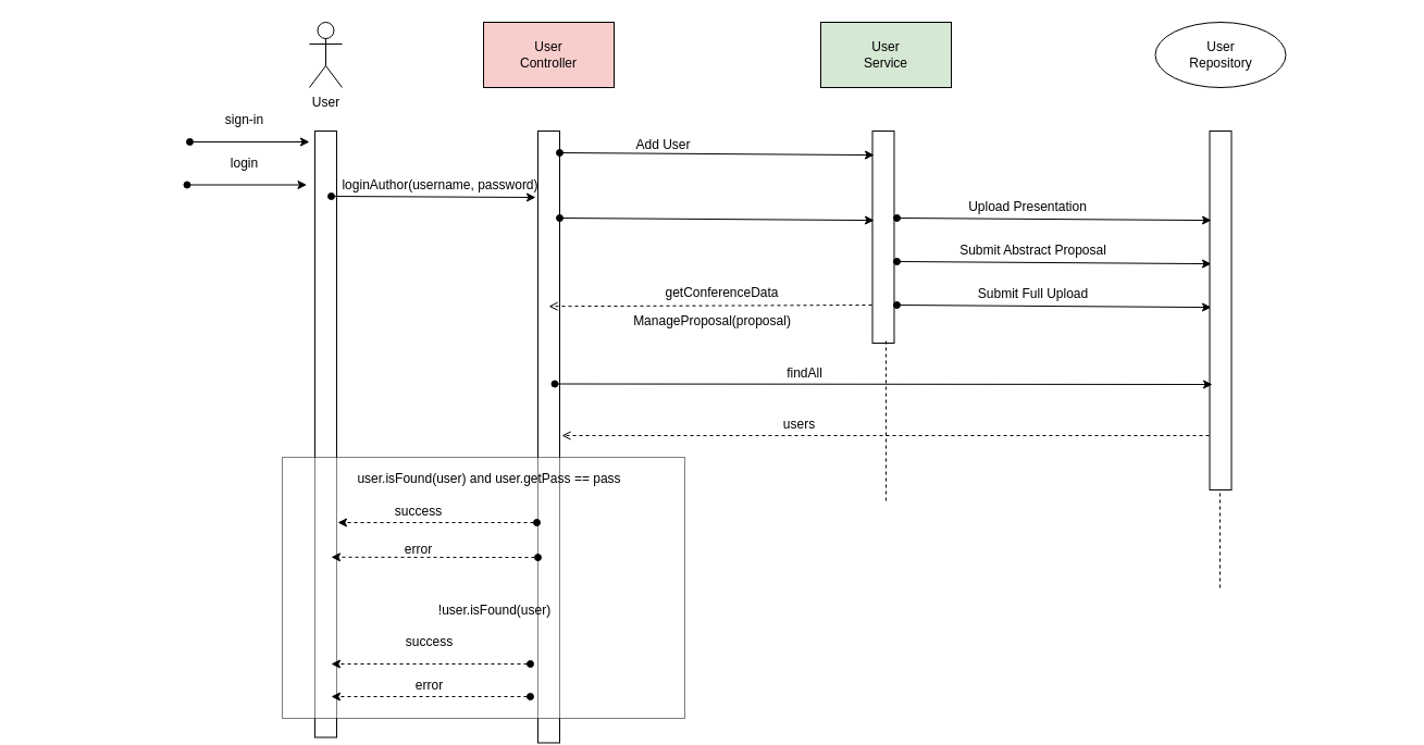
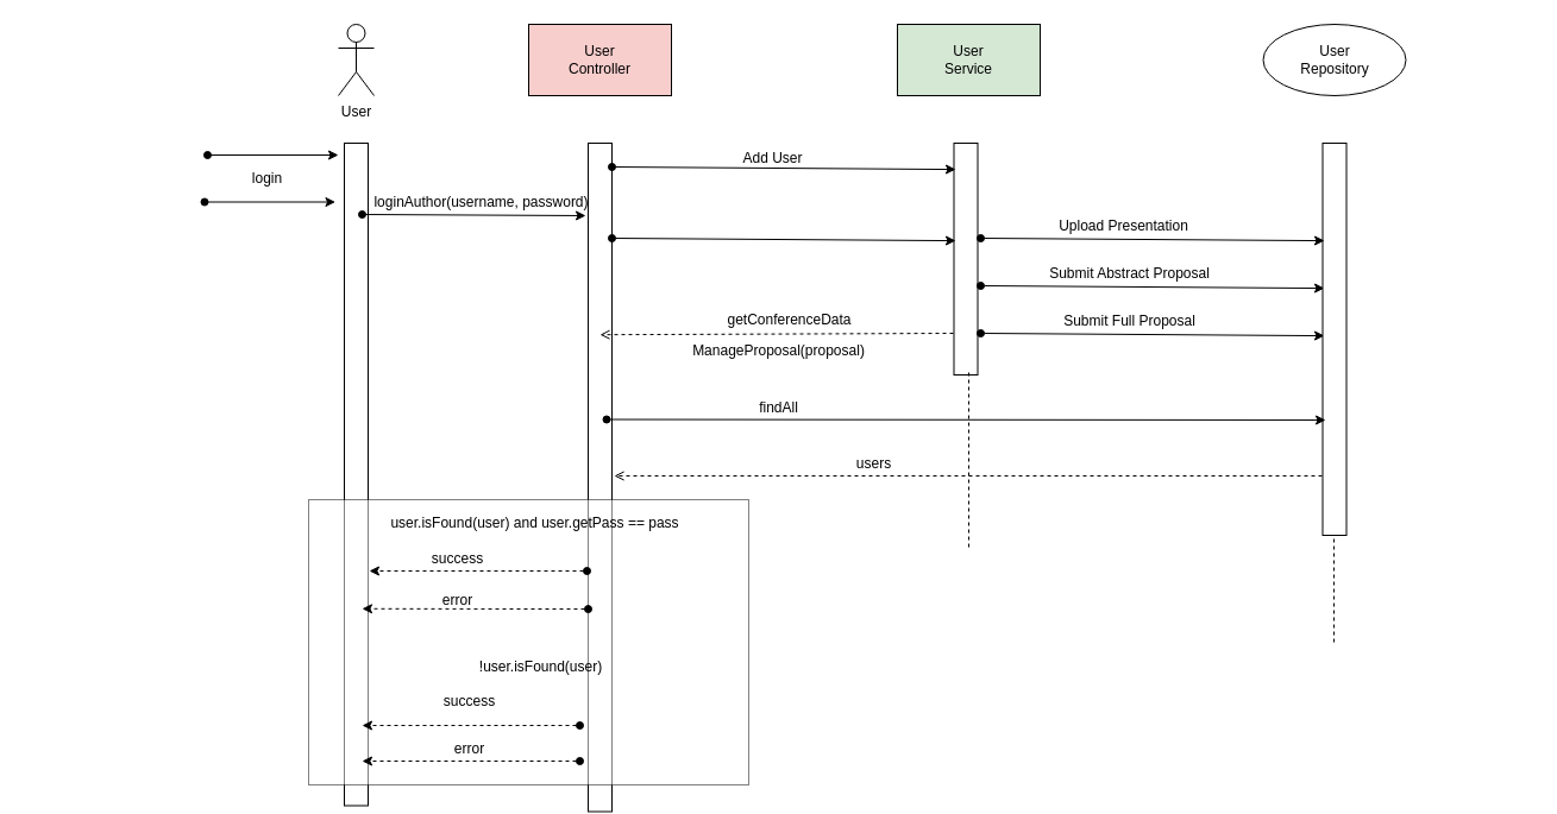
- <mxCell id="4" value="sign-in" style="text;html=1;align=center;verticalAlign=middle;resizable=0;points=[];autosize=1;" vertex="1" parent="1"><mxGeometry x="199" y="100" width="50" height="20" as="geometry" /></mxCell>
- <mxCell id="25" value="Add User" style="text;html=1;align=center;verticalAlign=middle;resizable=0;points=[];autosize=1;" vertex="1" parent="1"><mxGeometry x="574" y="123" width="70" height="20" as="geometry" /></mxCell>
+ <mxCell id="25" value="Add User" style="text;html=1;align=center;verticalAlign=middle;resizable=0;points=[];autosize=1;" vertex="1" parent="1"><mxGeometry x="614" y="123" width="70" height="20" as="geometry" /></mxCell>
- <mxCell id="18" value="Submit Full Upload" style="text;html=1;align=center;verticalAlign=middle;resizable=0;points=[];autosize=1;" vertex="1" parent="1"><mxGeometry x="884" y="260" width="130" height="20" as="geometry" /></mxCell>
+ <mxCell id="18" value="Submit Full Proposal" style="text;html=1;align=center;verticalAlign=middle;resizable=0;points=[];autosize=1;" vertex="1" parent="1"><mxGeometry x="884" y="260" width="130" height="20" as="geometry" /></mxCell>
- <mxCell id="30" value="findAll" style="text;html=1;align=center;verticalAlign=middle;resizable=0;points=[];autosize=1;" vertex="1" parent="1"><mxGeometry x="714" y="332.5" width="50" height="20" as="geometry" /></mxCell>
+ <mxCell id="30" value="findAll" style="text;html=1;align=center;verticalAlign=middle;resizable=0;points=[];autosize=1;" vertex="1" parent="1"><mxGeometry x="629" y="332.5" width="50" height="20" as="geometry" /></mxCell>
